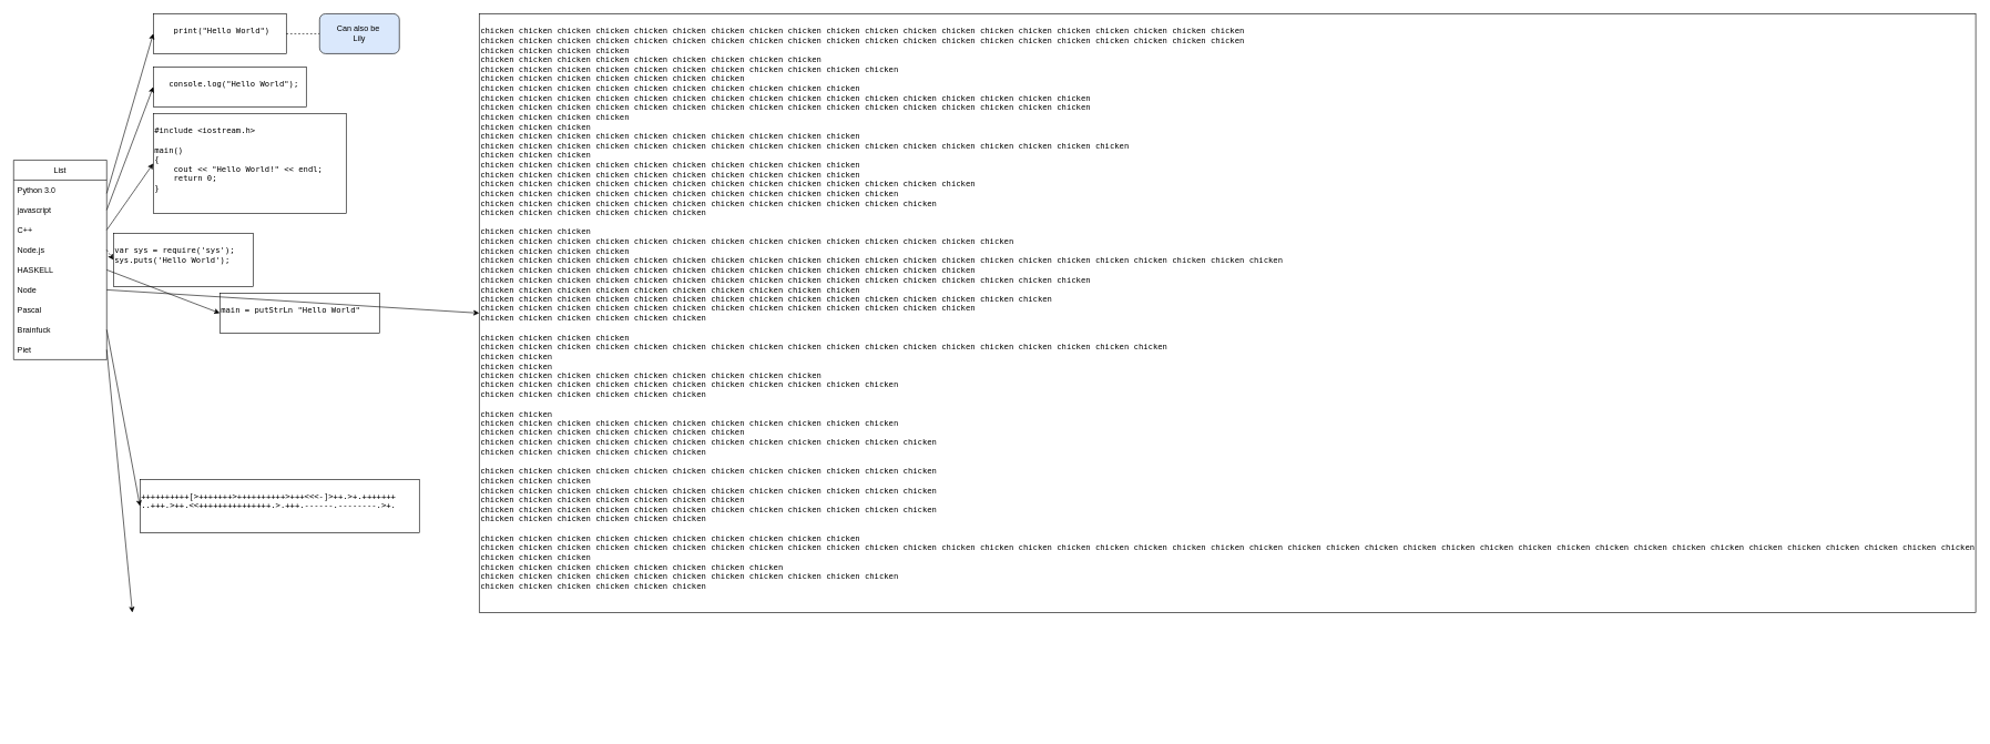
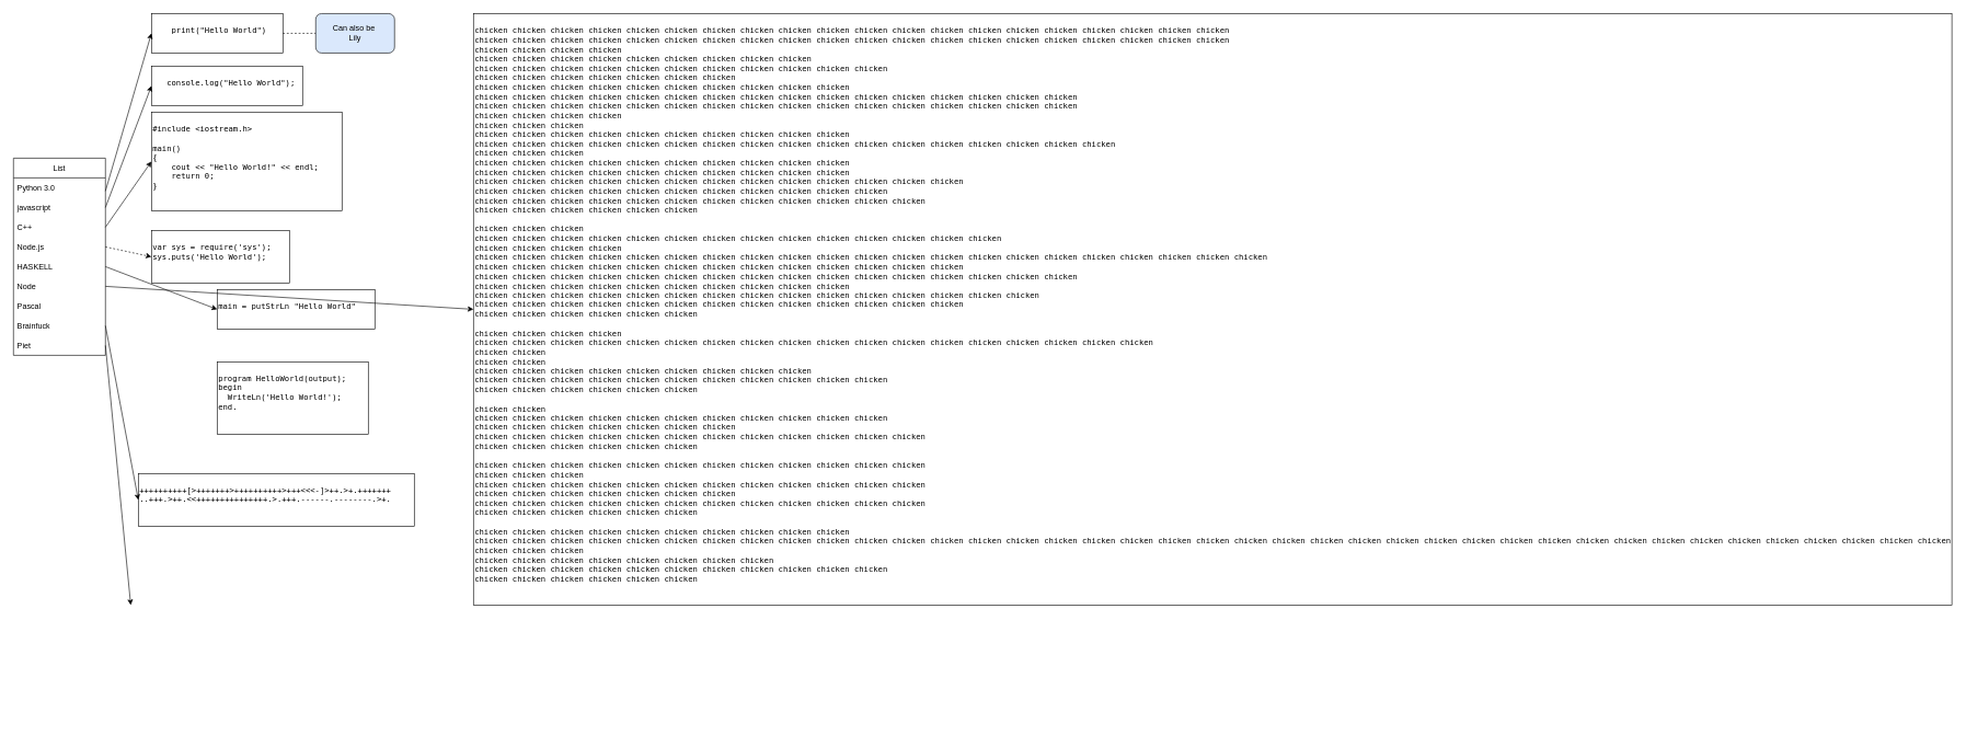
- <mxCell id="22" value="&lt;pre&gt;var sys = require('sys');&#10;sys.puts('Hello World');&lt;/pre&gt;" style="text;whiteSpace=wrap;html=1;fillColor=default;strokeColor=default;" parent="1" vertex="1"><mxGeometry x="170" y="350" width="210" height="80" as="geometry" /></mxCell>
+ <mxCell id="22" value="&lt;pre&gt;var sys = require('sys');&#10;sys.puts('Hello World');&lt;/pre&gt;" style="text;whiteSpace=wrap;html=1;fillColor=default;strokeColor=default;" parent="1" vertex="1"><mxGeometry x="230" y="350" width="210" height="80" as="geometry" /></mxCell>
+ <mxCell id="28" value="&lt;pre&gt;program HelloWorld(output);&#10;begin&#10;  WriteLn('Hello World!');&#10;end.&lt;/pre&gt;" style="text;whiteSpace=wrap;html=1;strokeColor=default;fillColor=default;" vertex="1" parent="1"><mxGeometry x="330" y="550" width="230" height="110" as="geometry" /></mxCell>
